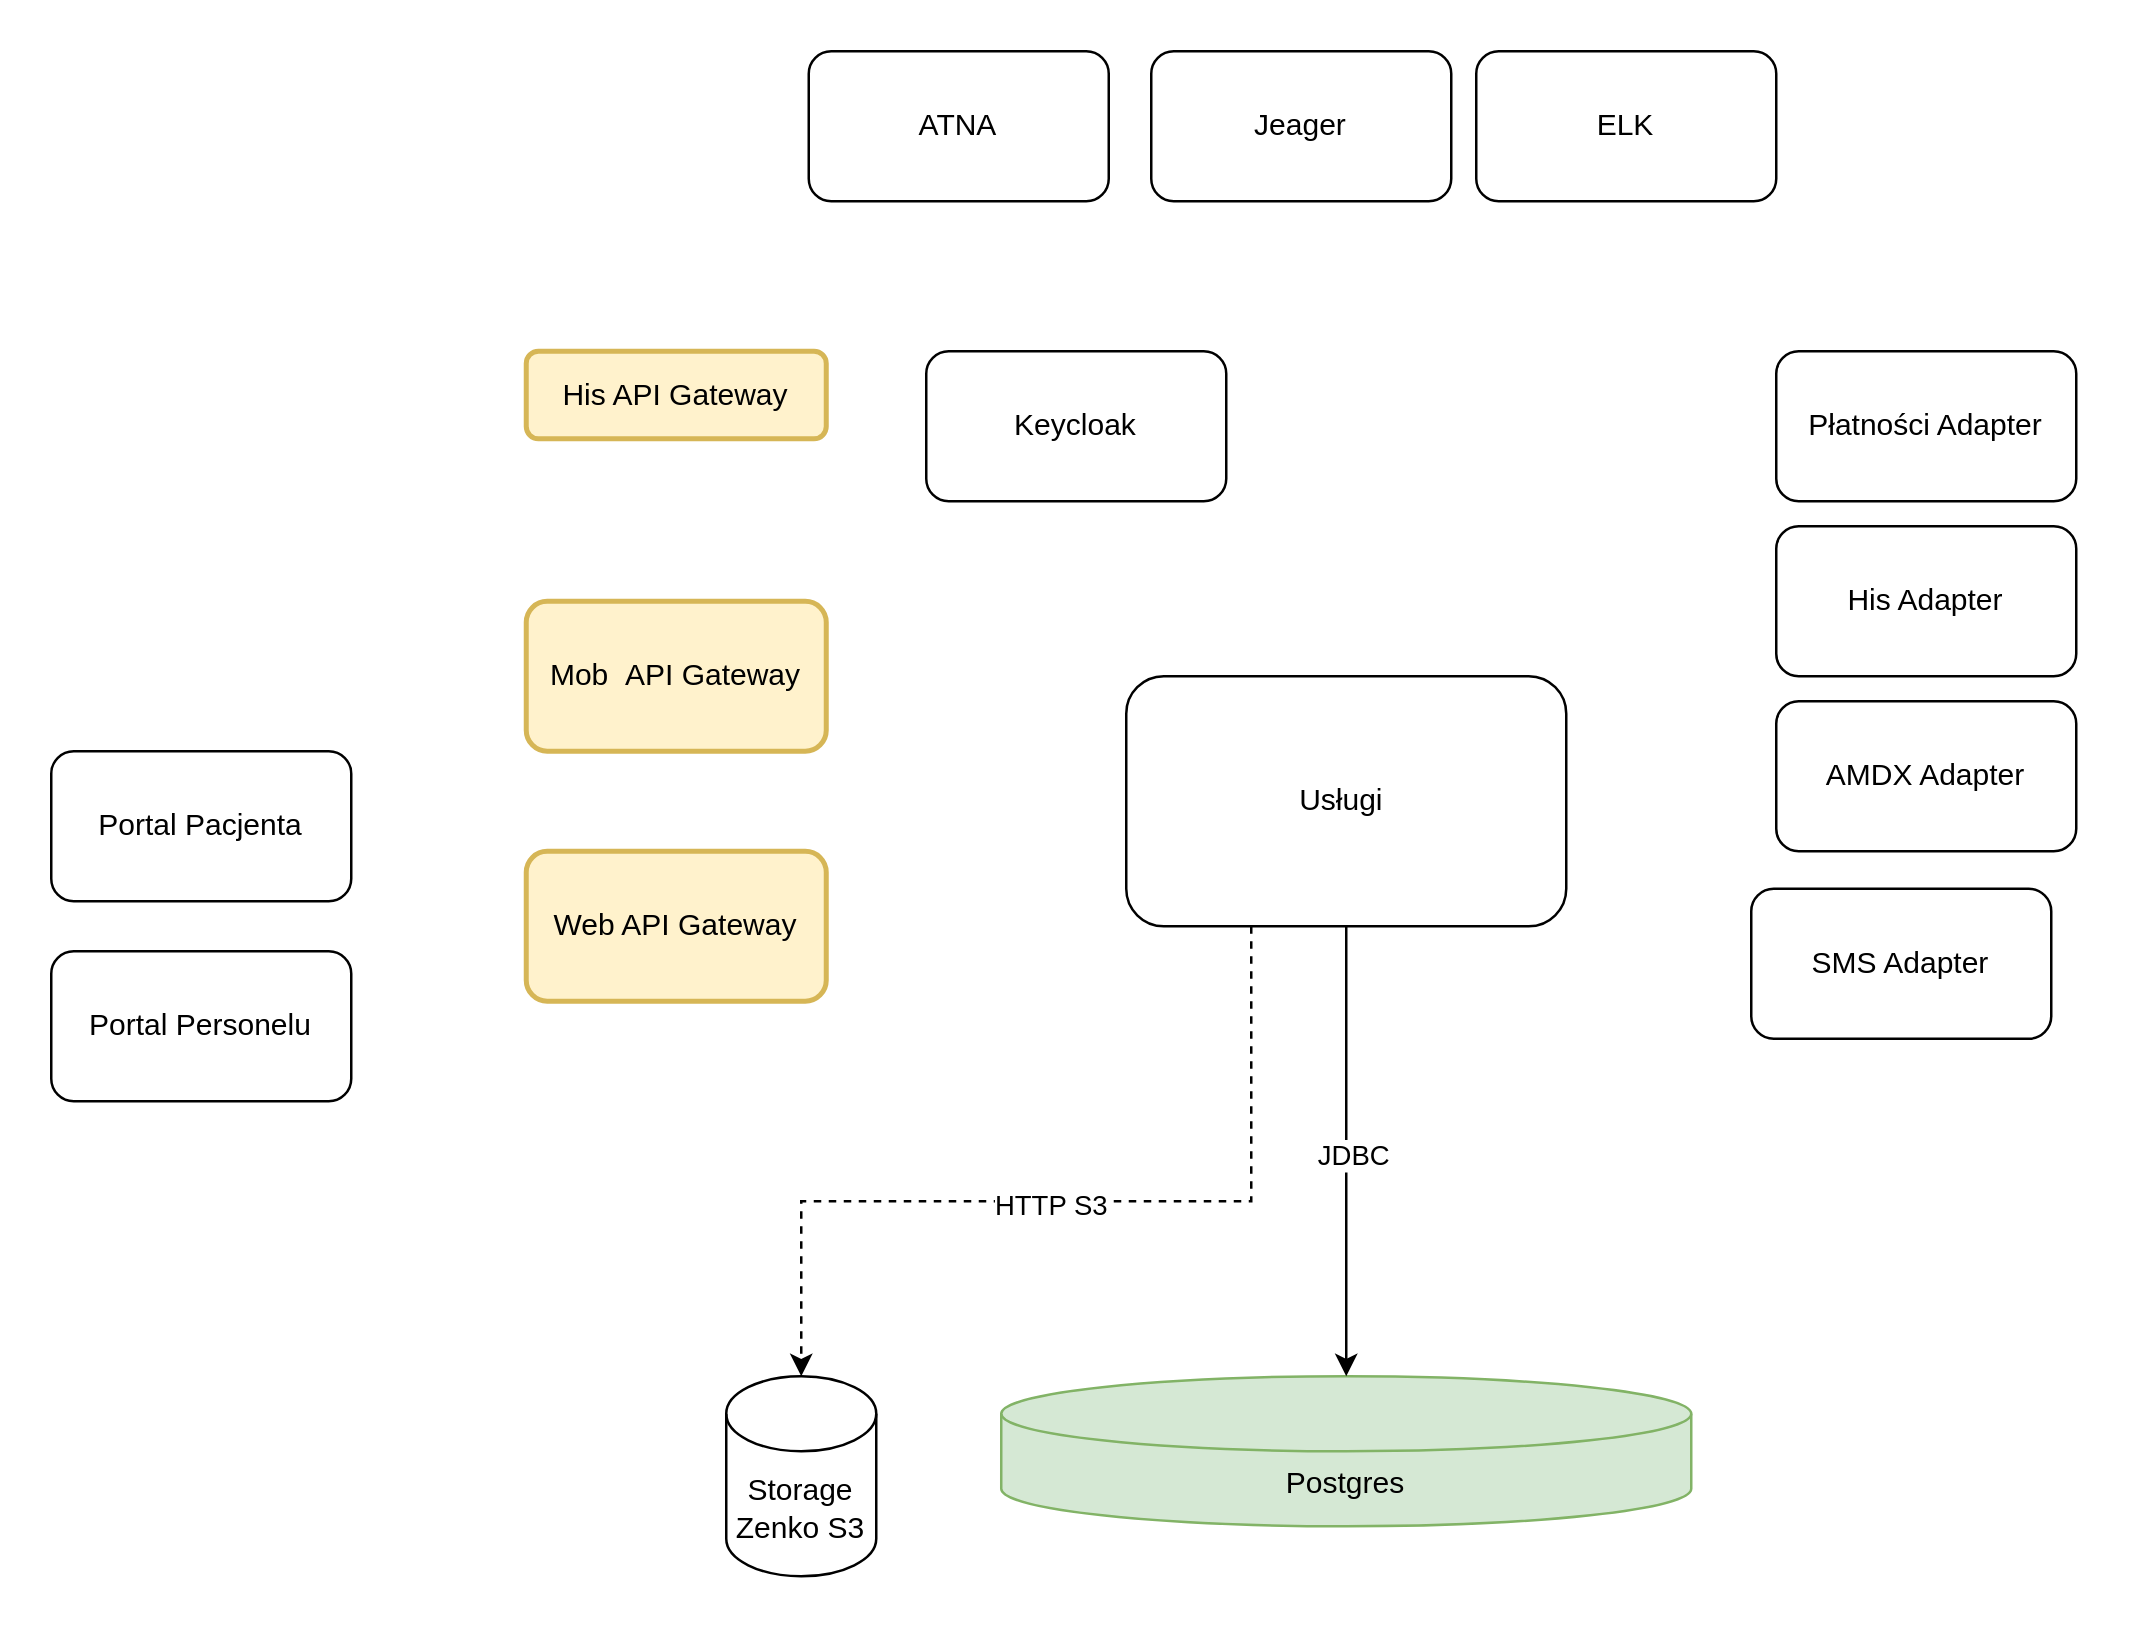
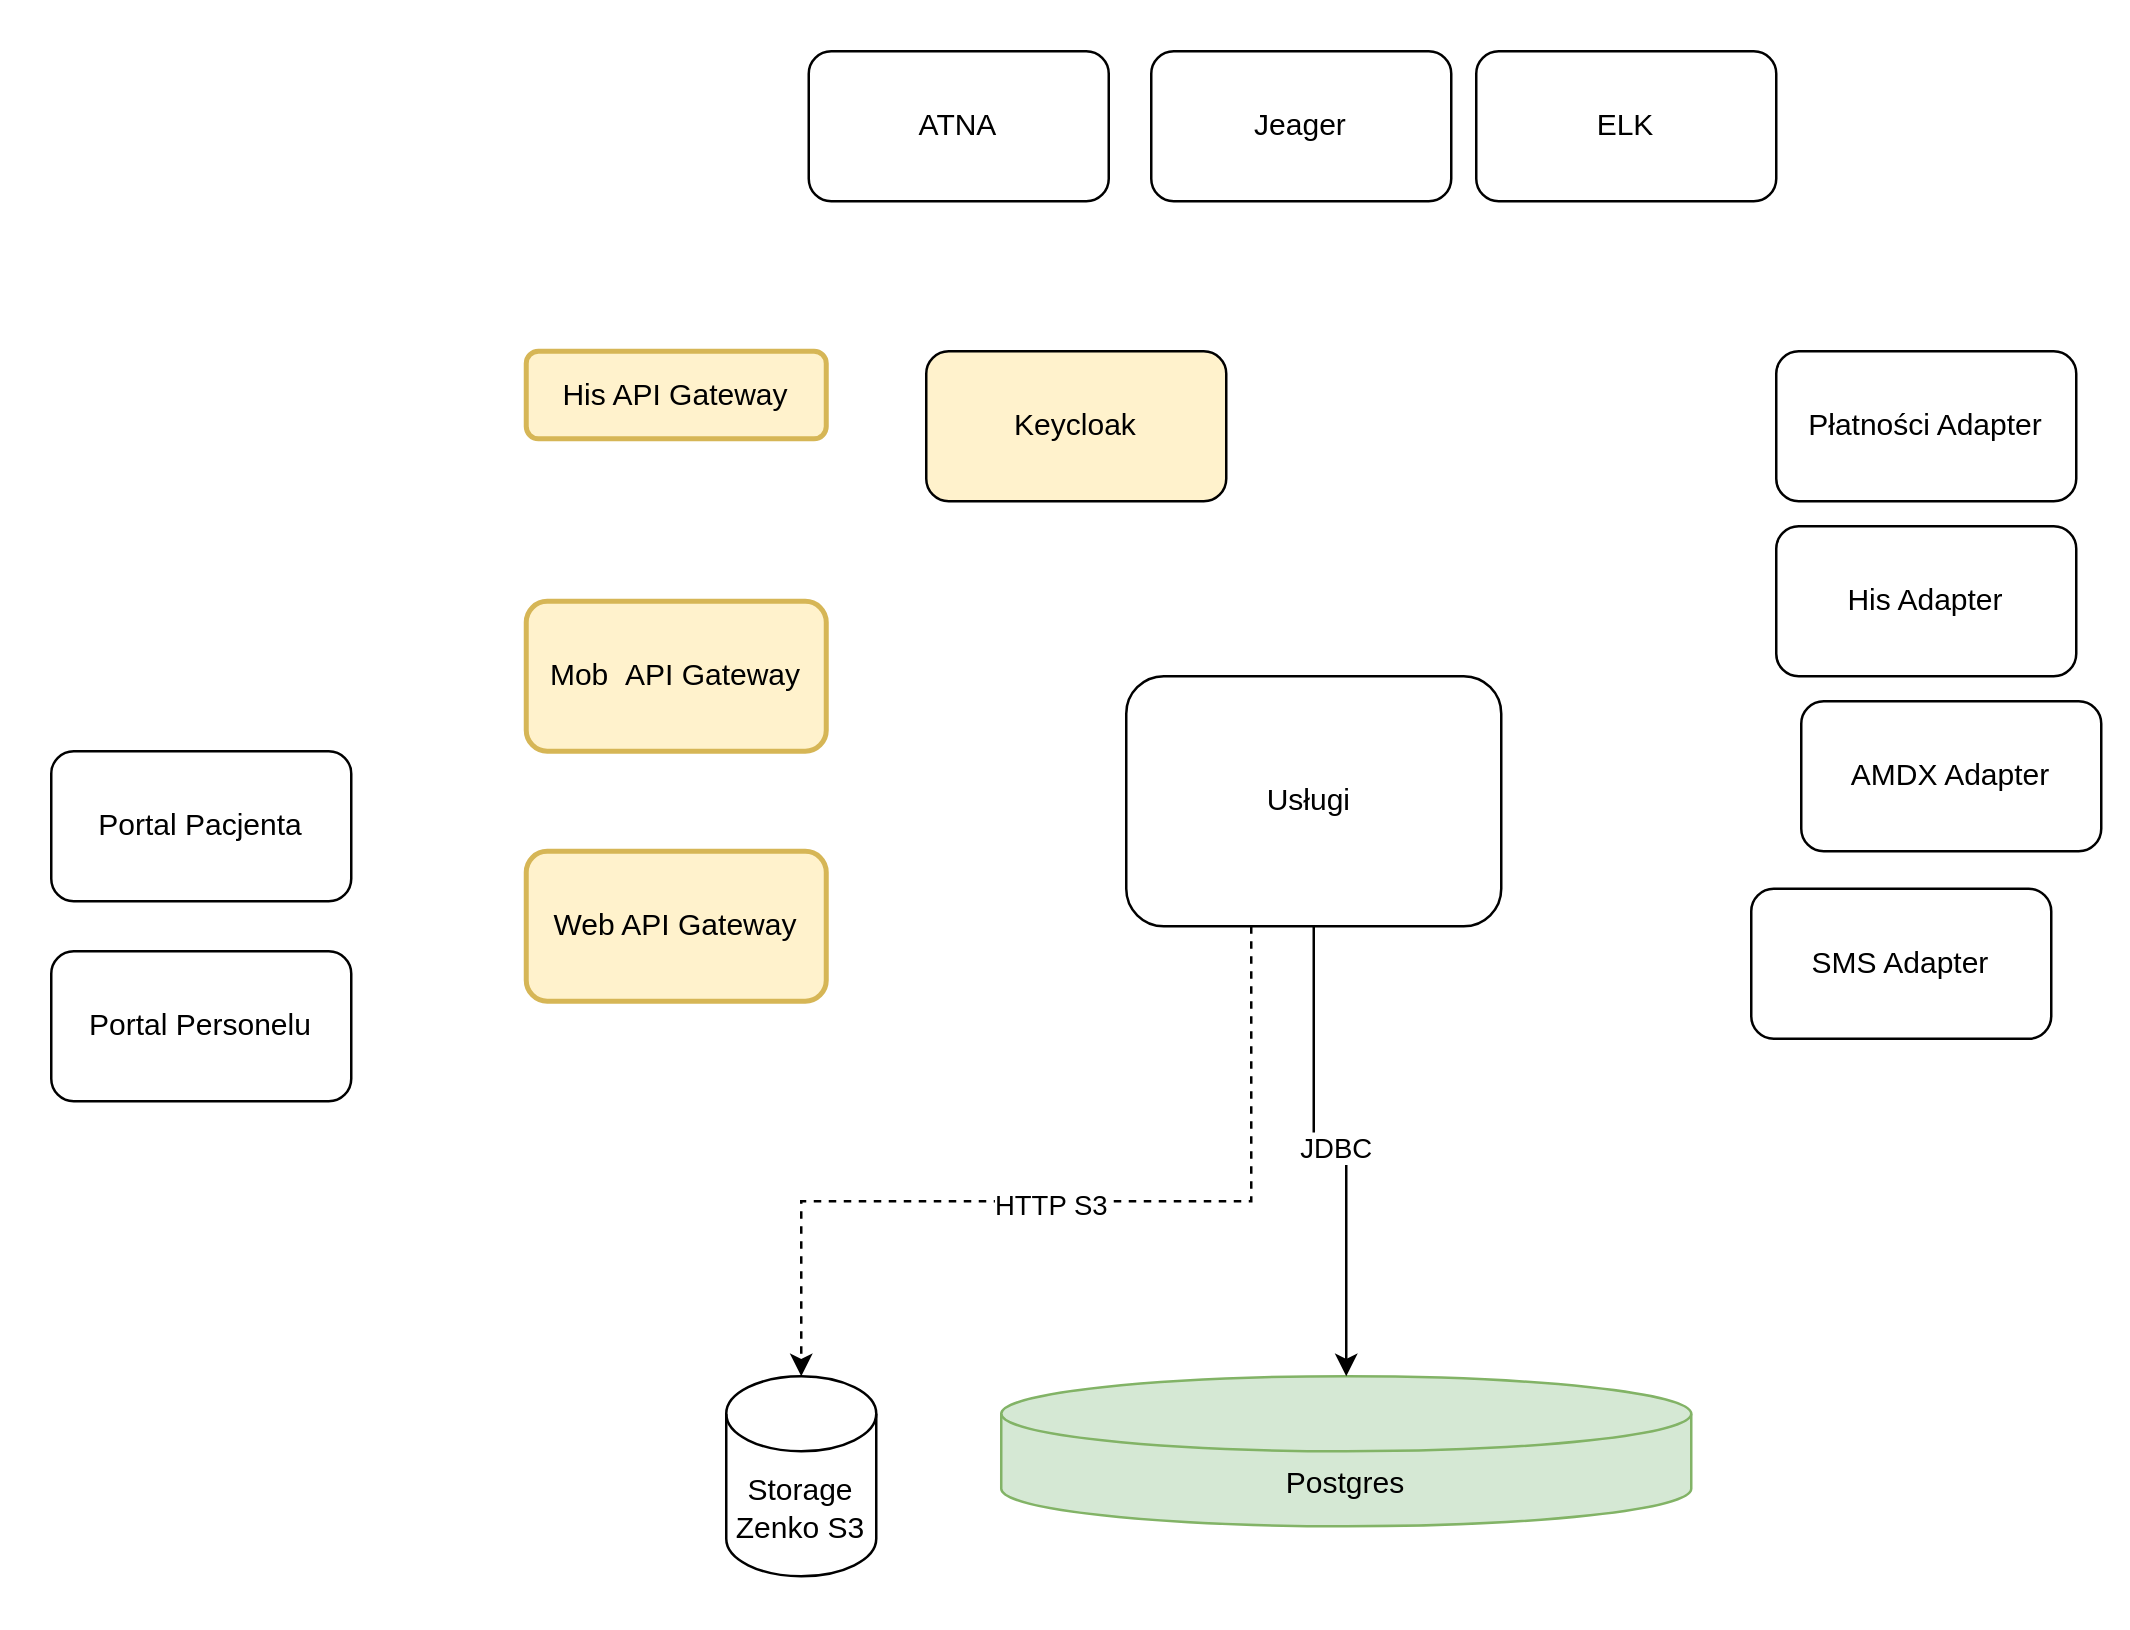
- <mxCell id="18" value="Keycloak" style="rounded=1;whiteSpace=wrap;html=1;" vertex="1" parent="1"><mxGeometry x="370" y="140" width="120" height="60" as="geometry" /></mxCell>
+ <mxCell id="18" value="Keycloak" style="rounded=1;whiteSpace=wrap;html=1;fillColor=#fff2cc;" vertex="1" parent="1"><mxGeometry x="370" y="140" width="120" height="60" as="geometry" /></mxCell>
- <mxCell id="16" value="AMDX Adapter" style="rounded=1;whiteSpace=wrap;html=1;" vertex="1" parent="1"><mxGeometry x="710" y="280" width="120" height="60" as="geometry" /></mxCell>
+ <mxCell id="16" value="AMDX Adapter" style="rounded=1;whiteSpace=wrap;html=1;" vertex="1" parent="1"><mxGeometry x="720" y="280" width="120" height="60" as="geometry" /></mxCell>
- <mxCell id="13" value="Usługi&amp;nbsp;" style="rounded=1;whiteSpace=wrap;html=1;" vertex="1" parent="1"><mxGeometry x="450" y="270" width="176" height="100" as="geometry" /></mxCell>
+ <mxCell id="13" value="Usługi&amp;nbsp;" style="rounded=1;whiteSpace=wrap;html=1;" vertex="1" parent="1"><mxGeometry x="450" y="270" width="150" height="100" as="geometry" /></mxCell>
